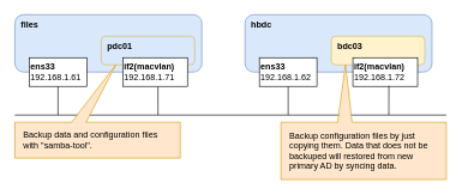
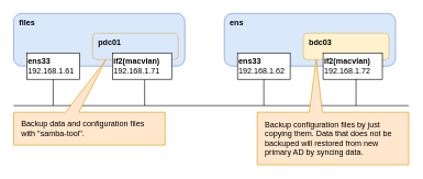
- <mxCell id="6" value="&amp;nbsp; &lt;b&gt;hbdc&lt;/b&gt;" style="rounded=1;whiteSpace=wrap;html=1;fillColor=#dae8fc;strokeColor=#6c8ebf;align=left;verticalAlign=top;" parent="1" vertex="1"><mxGeometry x="340" y="20" width="260" height="80" as="geometry" /></mxCell>
+ <mxCell id="6" value="&amp;nbsp; &lt;b&gt;ens&lt;/b&gt;" style="rounded=1;whiteSpace=wrap;html=1;fillColor=#dae8fc;strokeColor=#6c8ebf;align=left;verticalAlign=top;" parent="1" vertex="1"><mxGeometry x="340" y="20" width="260" height="80" as="geometry" /></mxCell>
